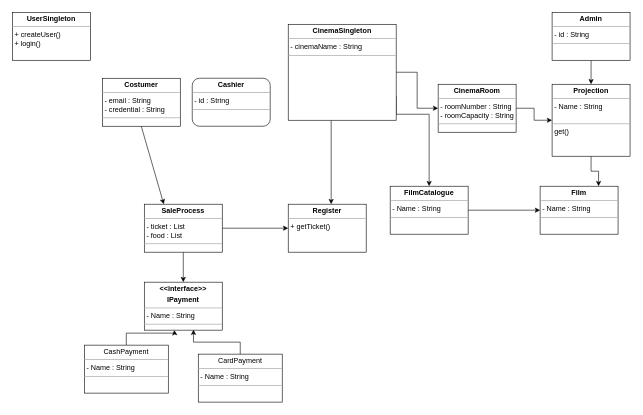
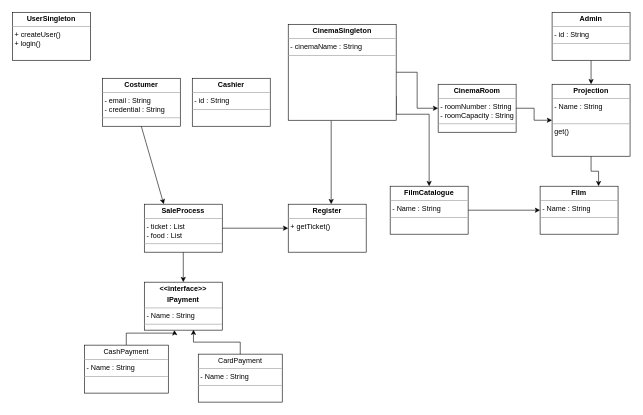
- <mxCell id="11" value="&lt;p style=&quot;margin:0px;margin-top:4px;text-align:center;&quot;&gt;&lt;b&gt;Cashier&lt;/b&gt;&lt;/p&gt;&lt;hr size=&quot;1&quot;&gt;&lt;p style=&quot;margin:0px;margin-left:4px;&quot;&gt;- id : String&lt;/p&gt;&lt;hr size=&quot;1&quot;&gt;&lt;p style=&quot;margin:0px;margin-left:4px;&quot;&gt;&lt;br&gt;&lt;/p&gt;" style="verticalAlign=top;align=left;overflow=fill;fontSize=12;fontFamily=Helvetica;html=1;whiteSpace=wrap;rounded=1;" parent="1" vertex="1"><mxGeometry x="320" y="130" width="130" height="80" as="geometry" /></mxCell>
+ <mxCell id="11" value="&lt;p style=&quot;margin:0px;margin-top:4px;text-align:center;&quot;&gt;&lt;b&gt;Cashier&lt;/b&gt;&lt;/p&gt;&lt;hr size=&quot;1&quot;&gt;&lt;p style=&quot;margin:0px;margin-left:4px;&quot;&gt;- id : String&lt;/p&gt;&lt;hr size=&quot;1&quot;&gt;&lt;p style=&quot;margin:0px;margin-left:4px;&quot;&gt;&lt;br&gt;&lt;/p&gt;" style="verticalAlign=top;align=left;overflow=fill;fontSize=12;fontFamily=Helvetica;html=1;whiteSpace=wrap;rounded=0;" parent="1" vertex="1"><mxGeometry x="320" y="130" width="130" height="80" as="geometry" /></mxCell>
